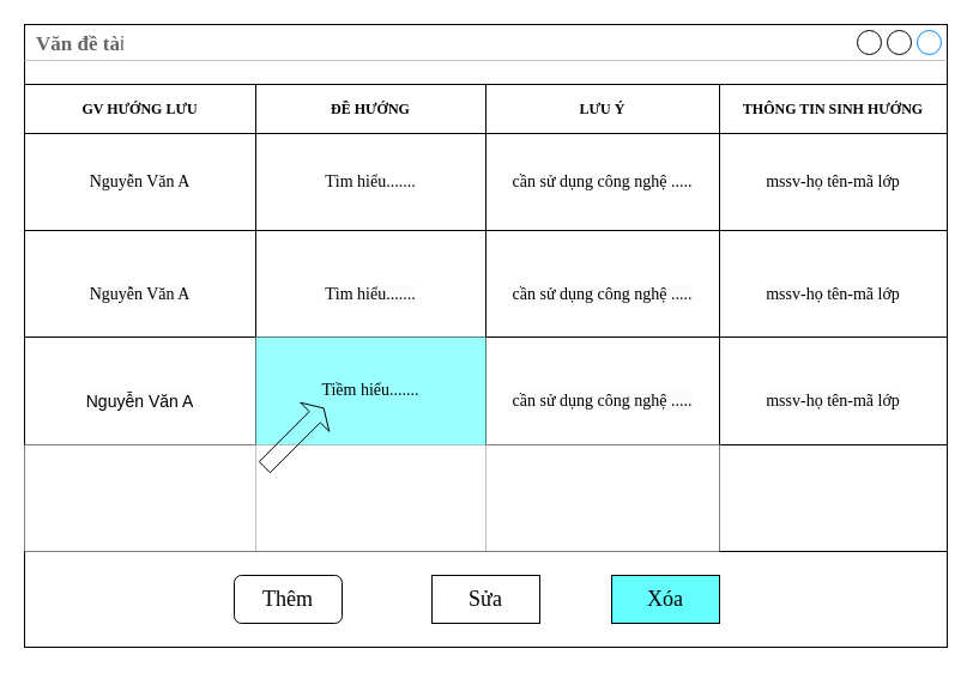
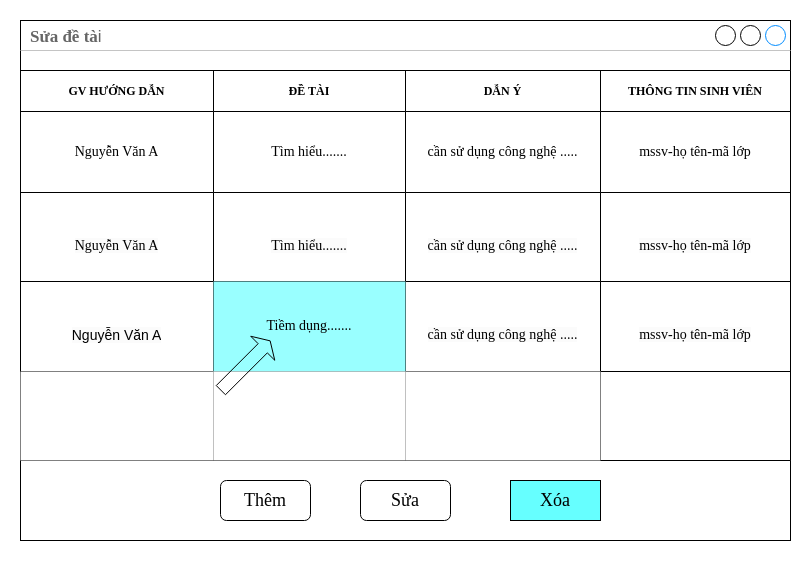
- <mxCell id="3" value="&lt;b&gt;&lt;font face=&quot;Times New Roman&quot;&gt;Văn đề tà&lt;/font&gt;&lt;/b&gt;i" style="strokeWidth=1;shadow=0;dashed=0;align=center;html=1;shape=mxgraph.mockup.containers.window;align=left;verticalAlign=top;spacingLeft=8;strokeColor2=#008cff;strokeColor3=#c4c4c4;fontColor=#666666;mainText=;fontSize=17;labelBackgroundColor=none;whiteSpace=wrap;" parent="1" vertex="1"><mxGeometry x="20" y="20" width="770" height="520" as="geometry" /></mxCell>
+ <mxCell id="3" value="&lt;b&gt;&lt;font face=&quot;Times New Roman&quot;&gt;Sửa đề tà&lt;/font&gt;&lt;/b&gt;i" style="strokeWidth=1;shadow=0;dashed=0;align=center;html=1;shape=mxgraph.mockup.containers.window;align=left;verticalAlign=top;spacingLeft=8;strokeColor2=#008cff;strokeColor3=#c4c4c4;fontColor=#666666;mainText=;fontSize=17;labelBackgroundColor=none;whiteSpace=wrap;" parent="1" vertex="1"><mxGeometry x="20" y="20" width="770" height="520" as="geometry" /></mxCell>
- <mxCell id="6" value="&lt;b&gt;&lt;font face=&quot;Times New Roman&quot;&gt;GV HƯỚNG LƯU&lt;/font&gt;&lt;/b&gt;" style="shape=partialRectangle;html=1;whiteSpace=wrap;connectable=0;strokeColor=inherit;overflow=hidden;fillColor=none;top=0;left=0;bottom=0;right=0;pointerEvents=1;" parent="5" vertex="1"><mxGeometry width="193" height="41" as="geometry"><mxRectangle width="193" height="41" as="alternateBounds" /></mxGeometry></mxCell>
+ <mxCell id="6" value="&lt;b&gt;&lt;font face=&quot;Times New Roman&quot;&gt;GV HƯỚNG DẪN&lt;/font&gt;&lt;/b&gt;" style="shape=partialRectangle;html=1;whiteSpace=wrap;connectable=0;strokeColor=inherit;overflow=hidden;fillColor=none;top=0;left=0;bottom=0;right=0;pointerEvents=1;" parent="5" vertex="1"><mxGeometry width="193" height="41" as="geometry"><mxRectangle width="193" height="41" as="alternateBounds" /></mxGeometry></mxCell>
- <mxCell id="7" value="&lt;b&gt;&lt;font face=&quot;Times New Roman&quot;&gt;ĐỀ HƯỚNG&lt;/font&gt;&lt;/b&gt;" style="shape=partialRectangle;html=1;whiteSpace=wrap;connectable=0;strokeColor=inherit;overflow=hidden;fillColor=none;top=0;left=0;bottom=0;right=0;pointerEvents=1;" parent="5" vertex="1"><mxGeometry x="193" width="192" height="41" as="geometry"><mxRectangle width="192" height="41" as="alternateBounds" /></mxGeometry></mxCell>
+ <mxCell id="7" value="&lt;b&gt;&lt;font face=&quot;Times New Roman&quot;&gt;ĐỀ TÀI&lt;/font&gt;&lt;/b&gt;" style="shape=partialRectangle;html=1;whiteSpace=wrap;connectable=0;strokeColor=inherit;overflow=hidden;fillColor=none;top=0;left=0;bottom=0;right=0;pointerEvents=1;" parent="5" vertex="1"><mxGeometry x="193" width="192" height="41" as="geometry"><mxRectangle width="192" height="41" as="alternateBounds" /></mxGeometry></mxCell>
- <mxCell id="8" value="&lt;b&gt;&lt;font face=&quot;Times New Roman&quot;&gt;LƯU Ý&lt;/font&gt;&lt;/b&gt;" style="shape=partialRectangle;html=1;whiteSpace=wrap;connectable=0;strokeColor=inherit;overflow=hidden;fillColor=none;top=0;left=0;bottom=0;right=0;pointerEvents=1;" parent="5" vertex="1"><mxGeometry x="385" width="195" height="41" as="geometry"><mxRectangle width="195" height="41" as="alternateBounds" /></mxGeometry></mxCell>
+ <mxCell id="8" value="&lt;b&gt;&lt;font face=&quot;Times New Roman&quot;&gt;DẪN Ý&lt;/font&gt;&lt;/b&gt;" style="shape=partialRectangle;html=1;whiteSpace=wrap;connectable=0;strokeColor=inherit;overflow=hidden;fillColor=none;top=0;left=0;bottom=0;right=0;pointerEvents=1;" parent="5" vertex="1"><mxGeometry x="385" width="195" height="41" as="geometry"><mxRectangle width="195" height="41" as="alternateBounds" /></mxGeometry></mxCell>
- <mxCell id="9" value="&lt;b&gt;&lt;font face=&quot;Times New Roman&quot;&gt;THÔNG TIN SINH HƯỚNG&lt;/font&gt;&lt;/b&gt;" style="shape=partialRectangle;html=1;whiteSpace=wrap;connectable=0;strokeColor=inherit;overflow=hidden;fillColor=none;top=0;left=0;bottom=0;right=0;pointerEvents=1;" parent="5" vertex="1"><mxGeometry x="580" width="190" height="41" as="geometry"><mxRectangle width="190" height="41" as="alternateBounds" /></mxGeometry></mxCell>
+ <mxCell id="9" value="&lt;b&gt;&lt;font face=&quot;Times New Roman&quot;&gt;THÔNG TIN SINH VIÊN&lt;/font&gt;&lt;/b&gt;" style="shape=partialRectangle;html=1;whiteSpace=wrap;connectable=0;strokeColor=inherit;overflow=hidden;fillColor=none;top=0;left=0;bottom=0;right=0;pointerEvents=1;" parent="5" vertex="1"><mxGeometry x="580" width="190" height="41" as="geometry"><mxRectangle width="190" height="41" as="alternateBounds" /></mxGeometry></mxCell>
- <mxCell id="22" value="&lt;font face=&quot;Times New Roman&quot; style=&quot;font-size: 14px;&quot;&gt;Tiềm hiểu.......&lt;br&gt;&lt;/font&gt;" style="shape=partialRectangle;html=1;whiteSpace=wrap;connectable=0;strokeColor=inherit;overflow=hidden;fillColor=#99FFFF;top=0;left=0;bottom=0;right=0;pointerEvents=1;" parent="20" vertex="1"><mxGeometry x="193" width="192" height="90" as="geometry"><mxRectangle width="192" height="90" as="alternateBounds" /></mxGeometry></mxCell>
+ <mxCell id="22" value="&lt;font face=&quot;Times New Roman&quot; style=&quot;font-size: 14px;&quot;&gt;Tiềm dụng.......&lt;br&gt;&lt;/font&gt;" style="shape=partialRectangle;html=1;whiteSpace=wrap;connectable=0;strokeColor=inherit;overflow=hidden;fillColor=#99FFFF;top=0;left=0;bottom=0;right=0;pointerEvents=1;" parent="20" vertex="1"><mxGeometry x="193" width="192" height="90" as="geometry"><mxRectangle width="192" height="90" as="alternateBounds" /></mxGeometry></mxCell>
- <mxCell id="30" value="&lt;font style=&quot;font-size: 18px;&quot; face=&quot;Times New Roman&quot;&gt;Thêm&lt;/font&gt;" style="rounded=1;whiteSpace=wrap;html=1;fillColor=#FFFFFF;" parent="1" vertex="1"><mxGeometry x="195" y="480" width="90" height="40" as="geometry" /></mxCell>
+ <mxCell id="30" value="&lt;font style=&quot;font-size: 18px;&quot; face=&quot;Times New Roman&quot;&gt;Thêm&lt;/font&gt;" style="rounded=1;whiteSpace=wrap;html=1;fillColor=#FFFFFF;" parent="1" vertex="1"><mxGeometry x="220" y="480" width="90" height="40" as="geometry" /></mxCell>
- <mxCell id="31" value="&lt;font style=&quot;font-size: 18px;&quot; face=&quot;Times New Roman&quot;&gt;Sửa&lt;/font&gt;" style="whiteSpace=wrap;html=1;fillColor=#FFFFFF;rounded=0;" parent="1" vertex="1"><mxGeometry x="360" y="480" width="90" height="40" as="geometry" /></mxCell>
+ <mxCell id="31" value="&lt;font style=&quot;font-size: 18px;&quot; face=&quot;Times New Roman&quot;&gt;Sửa&lt;/font&gt;" style="rounded=1;whiteSpace=wrap;html=1;fillColor=#FFFFFF;" parent="1" vertex="1"><mxGeometry x="360" y="480" width="90" height="40" as="geometry" /></mxCell>
